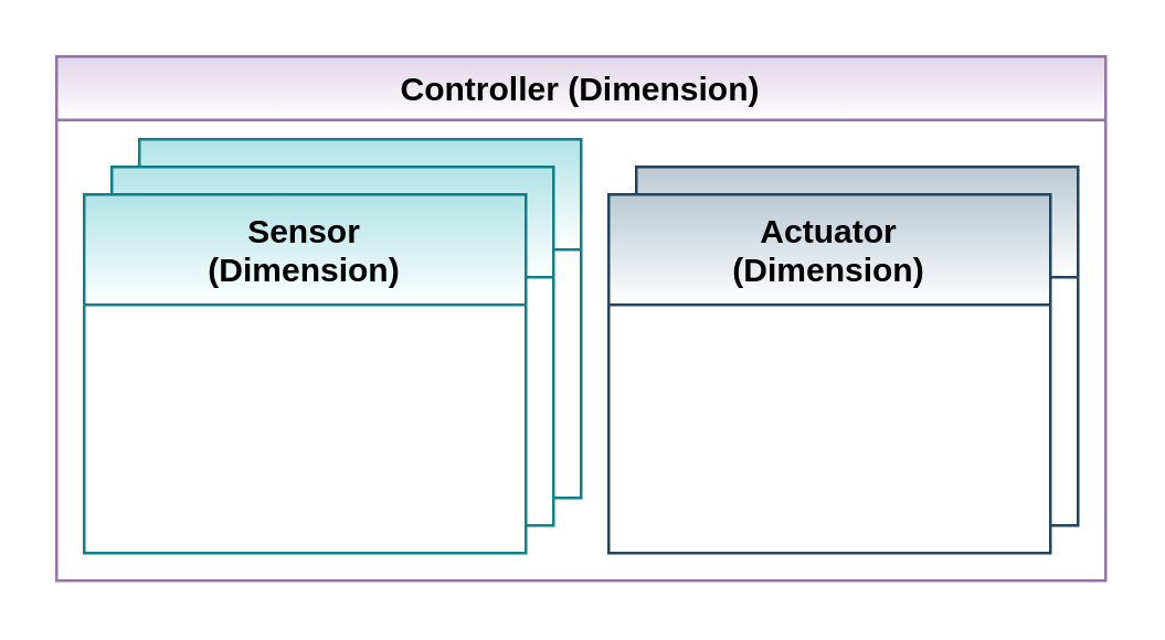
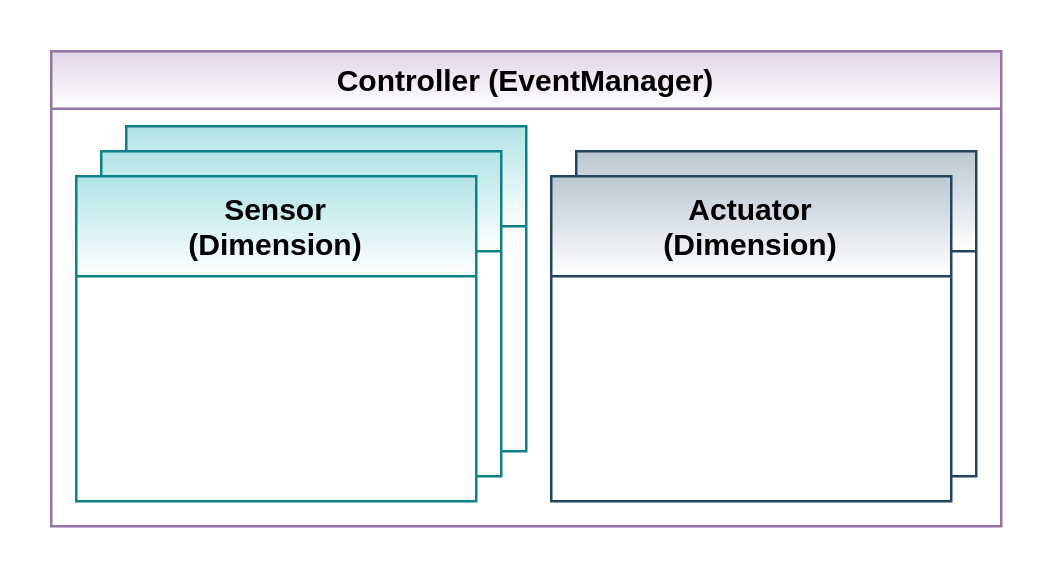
- <mxCell id="2" value="Controller (Dimension)" style="swimlane;swimlaneFillColor=#FFFFFF;fillColor=#e1d5e7;strokeColor=#9673a6;gradientColor=#FFFFFF;" vertex="1" parent="1"><mxGeometry x="20" y="20" width="380" height="190" as="geometry" /></mxCell>
+ <mxCell id="2" value="Controller (EventManager)" style="swimlane;swimlaneFillColor=#FFFFFF;fillColor=#e1d5e7;strokeColor=#9673a6;gradientColor=#FFFFFF;" vertex="1" parent="1"><mxGeometry x="20" y="20" width="380" height="190" as="geometry" /></mxCell>
